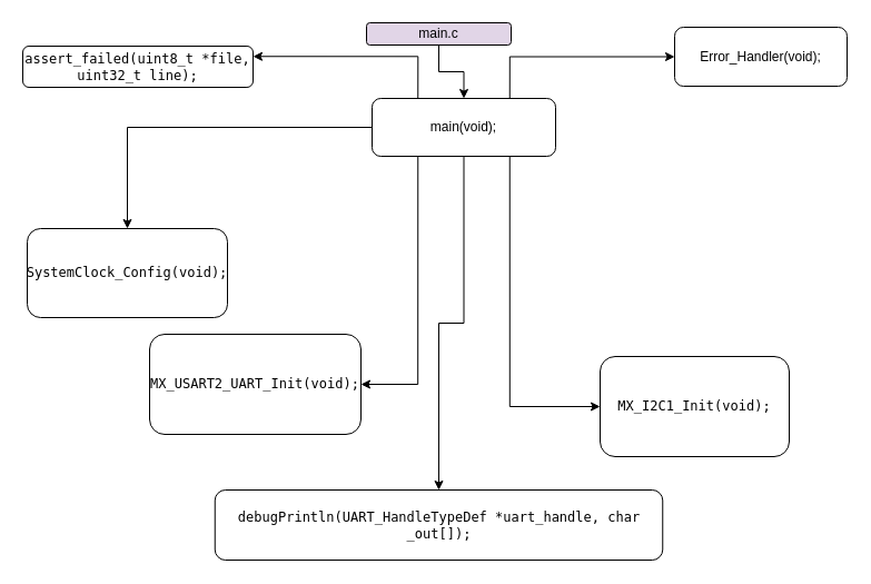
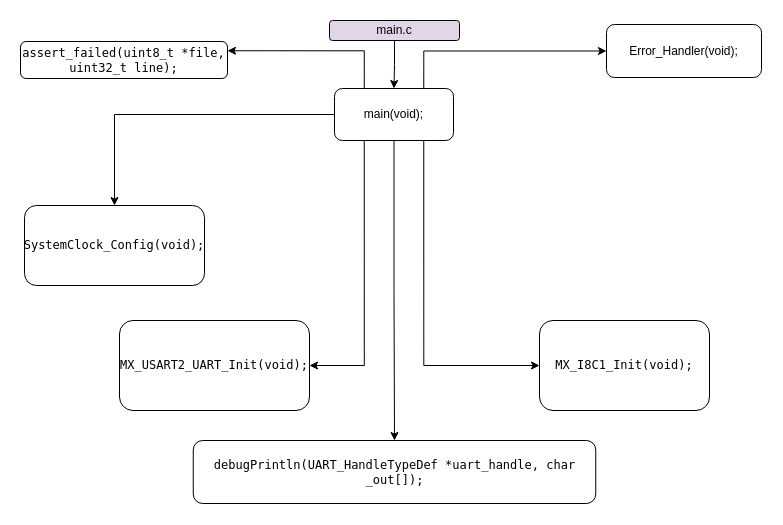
- <mxCell id="14" value="main(void);" style="rounded=1;whiteSpace=wrap;html=1;" vertex="1" parent="1"><mxGeometry x="334" y="88" width="165" height="52" as="geometry" /></mxCell>
+ <mxCell id="14" value="main(void);" style="rounded=1;whiteSpace=wrap;html=1;" vertex="1" parent="1"><mxGeometry x="334" y="88" width="119" height="52" as="geometry" /></mxCell>
- <mxCell id="5" value="&#10;&#10;&lt;code&gt;&lt;span class=&quot;nf&quot;&gt;MX_USART2_UART_Init&lt;/span&gt;&lt;span class=&quot;p&quot;&gt;(&lt;/span&gt;&lt;span class=&quot;kt&quot;&gt;void&lt;/span&gt;&lt;span class=&quot;p&quot;&gt;);&lt;/span&gt;&lt;/code&gt;&#10;&#10;" style="rounded=1;whiteSpace=wrap;html=1;" vertex="1" parent="1"><mxGeometry x="134" y="300" width="190" height="90" as="geometry" /></mxCell>
+ <mxCell id="5" value="&#10;&#10;&lt;code&gt;&lt;span class=&quot;nf&quot;&gt;MX_USART2_UART_Init&lt;/span&gt;&lt;span class=&quot;p&quot;&gt;(&lt;/span&gt;&lt;span class=&quot;kt&quot;&gt;void&lt;/span&gt;&lt;span class=&quot;p&quot;&gt;);&lt;/span&gt;&lt;/code&gt;&#10;&#10;" style="rounded=1;whiteSpace=wrap;html=1;" vertex="1" parent="1"><mxGeometry x="119" y="320" width="190" height="90" as="geometry" /></mxCell>
- <mxCell id="6" value="&#10;&#10;&lt;code&gt;&lt;span class=&quot;nf&quot;&gt;MX_I2C1_Init&lt;/span&gt;&lt;span class=&quot;p&quot;&gt;(&lt;/span&gt;&lt;span class=&quot;kt&quot;&gt;void&lt;/span&gt;&lt;span class=&quot;p&quot;&gt;);&lt;/span&gt;&lt;/code&gt;&#10;&#10;" style="rounded=1;whiteSpace=wrap;html=1;" vertex="1" parent="1"><mxGeometry x="539" y="320" width="170" height="90" as="geometry" /></mxCell>
+ <mxCell id="6" value="&#10;&#10;&lt;code&gt;&lt;span class=&quot;nf&quot;&gt;MX_I8C1_Init&lt;/span&gt;&lt;span class=&quot;p&quot;&gt;(&lt;/span&gt;&lt;span class=&quot;kt&quot;&gt;void&lt;/span&gt;&lt;span class=&quot;p&quot;&gt;);&lt;/span&gt;&lt;/code&gt;&#10;&#10;" style="rounded=1;whiteSpace=wrap;html=1;" vertex="1" parent="1"><mxGeometry x="539" y="320" width="170" height="90" as="geometry" /></mxCell>
